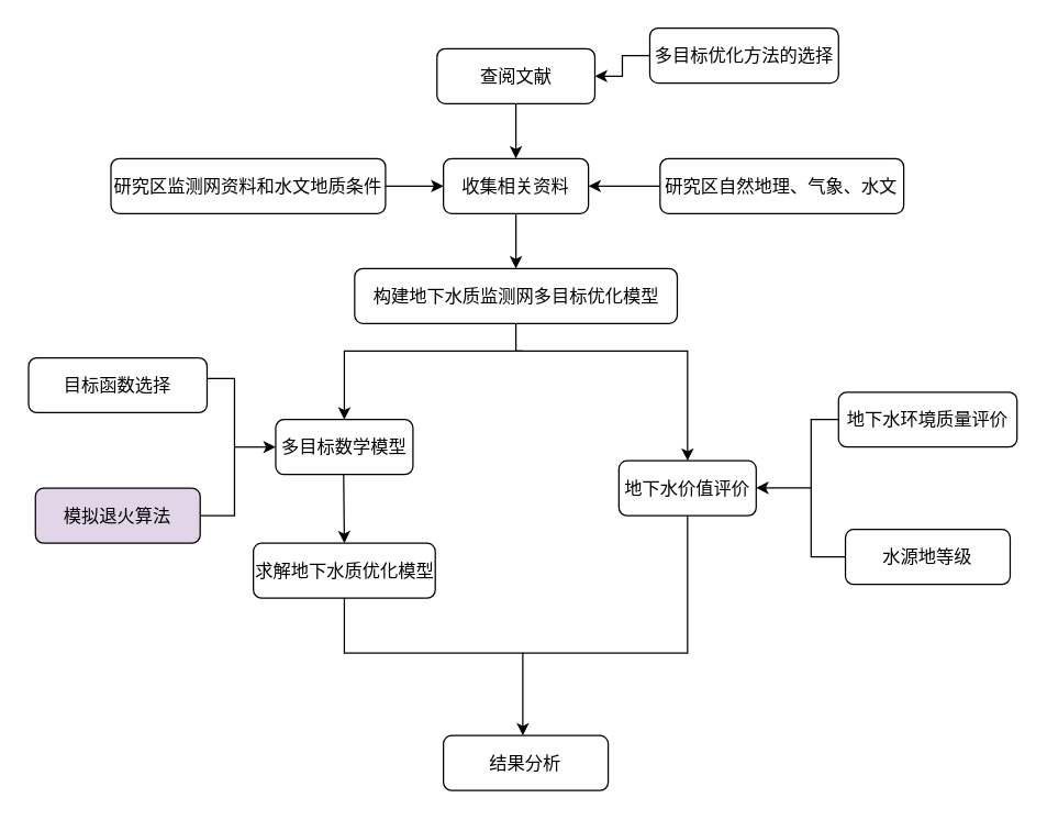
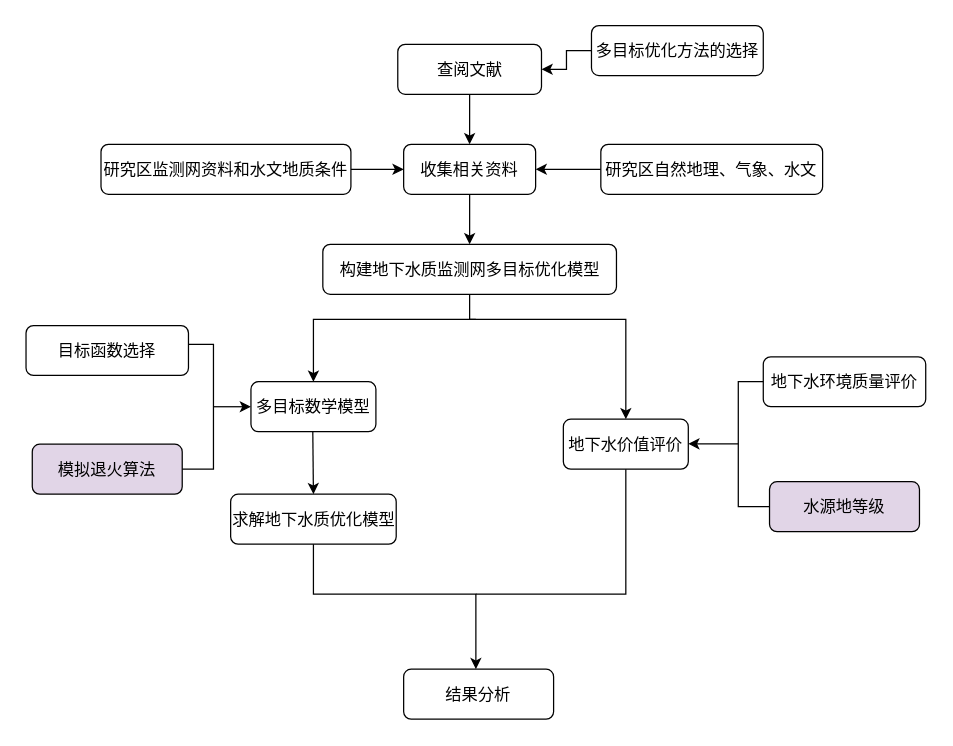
- <mxCell id="18" value="水源地等级" style="whiteSpace=wrap;html=1;rounded=1;direction=south;labelBackgroundColor=none;fontSize=13;" parent="1" vertex="1"><mxGeometry x="615" y="385" width="120" height="40" as="geometry" /></mxCell>
+ <mxCell id="18" value="水源地等级" style="whiteSpace=wrap;html=1;rounded=1;direction=south;labelBackgroundColor=none;fontSize=13;fillColor=#e1d5e7;" parent="1" vertex="1"><mxGeometry x="615" y="385" width="120" height="40" as="geometry" /></mxCell>
